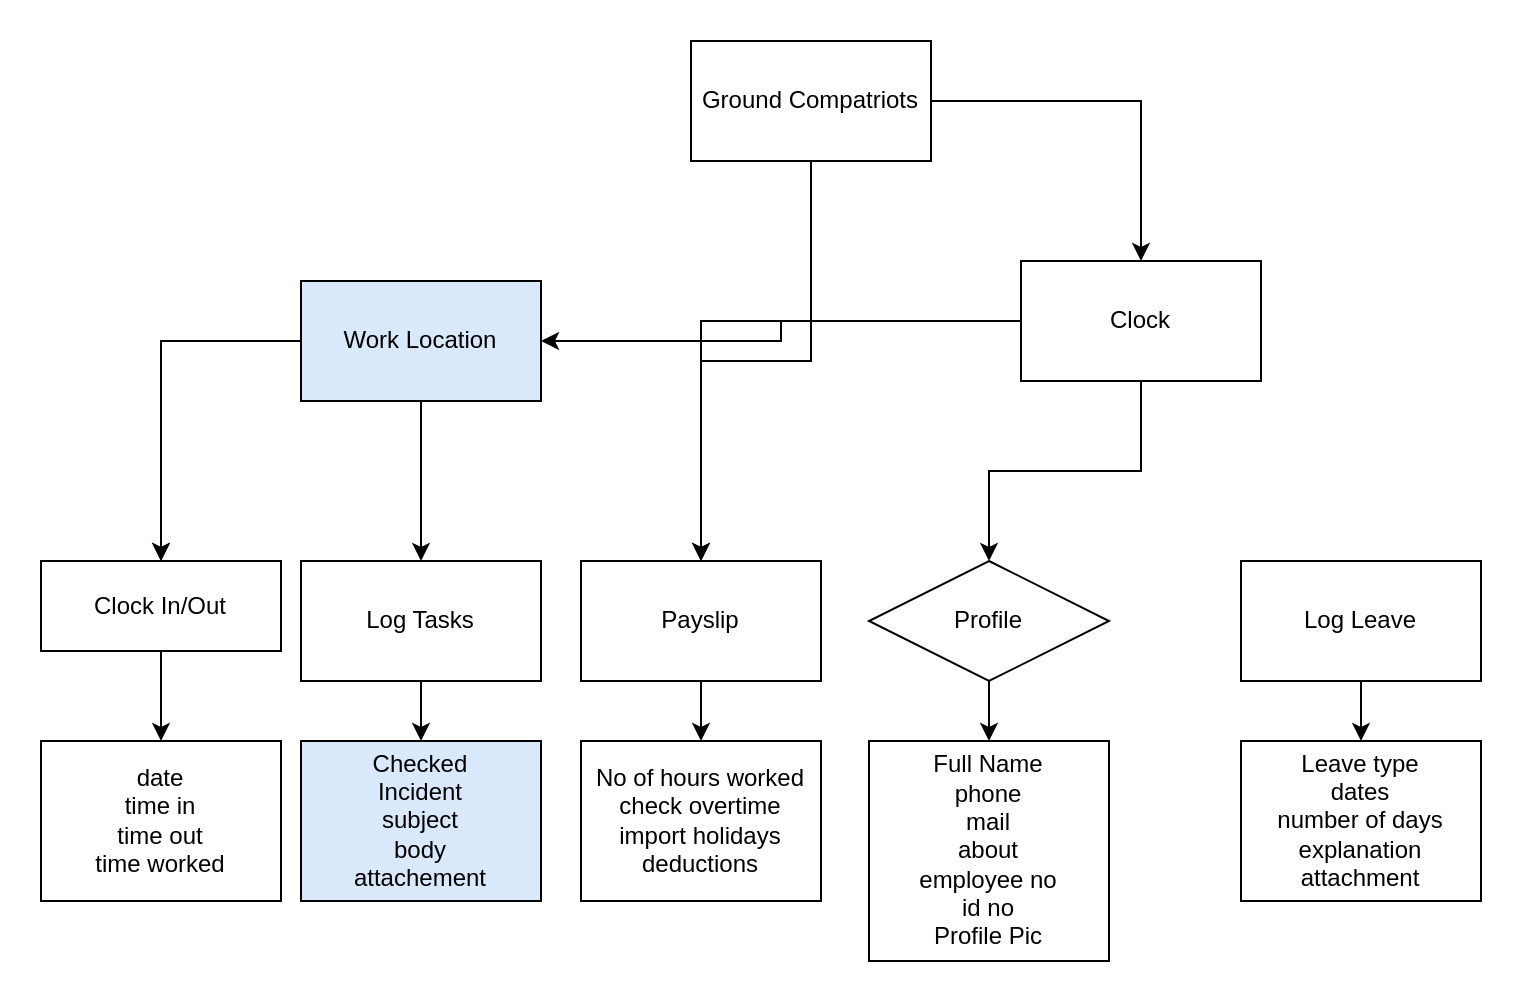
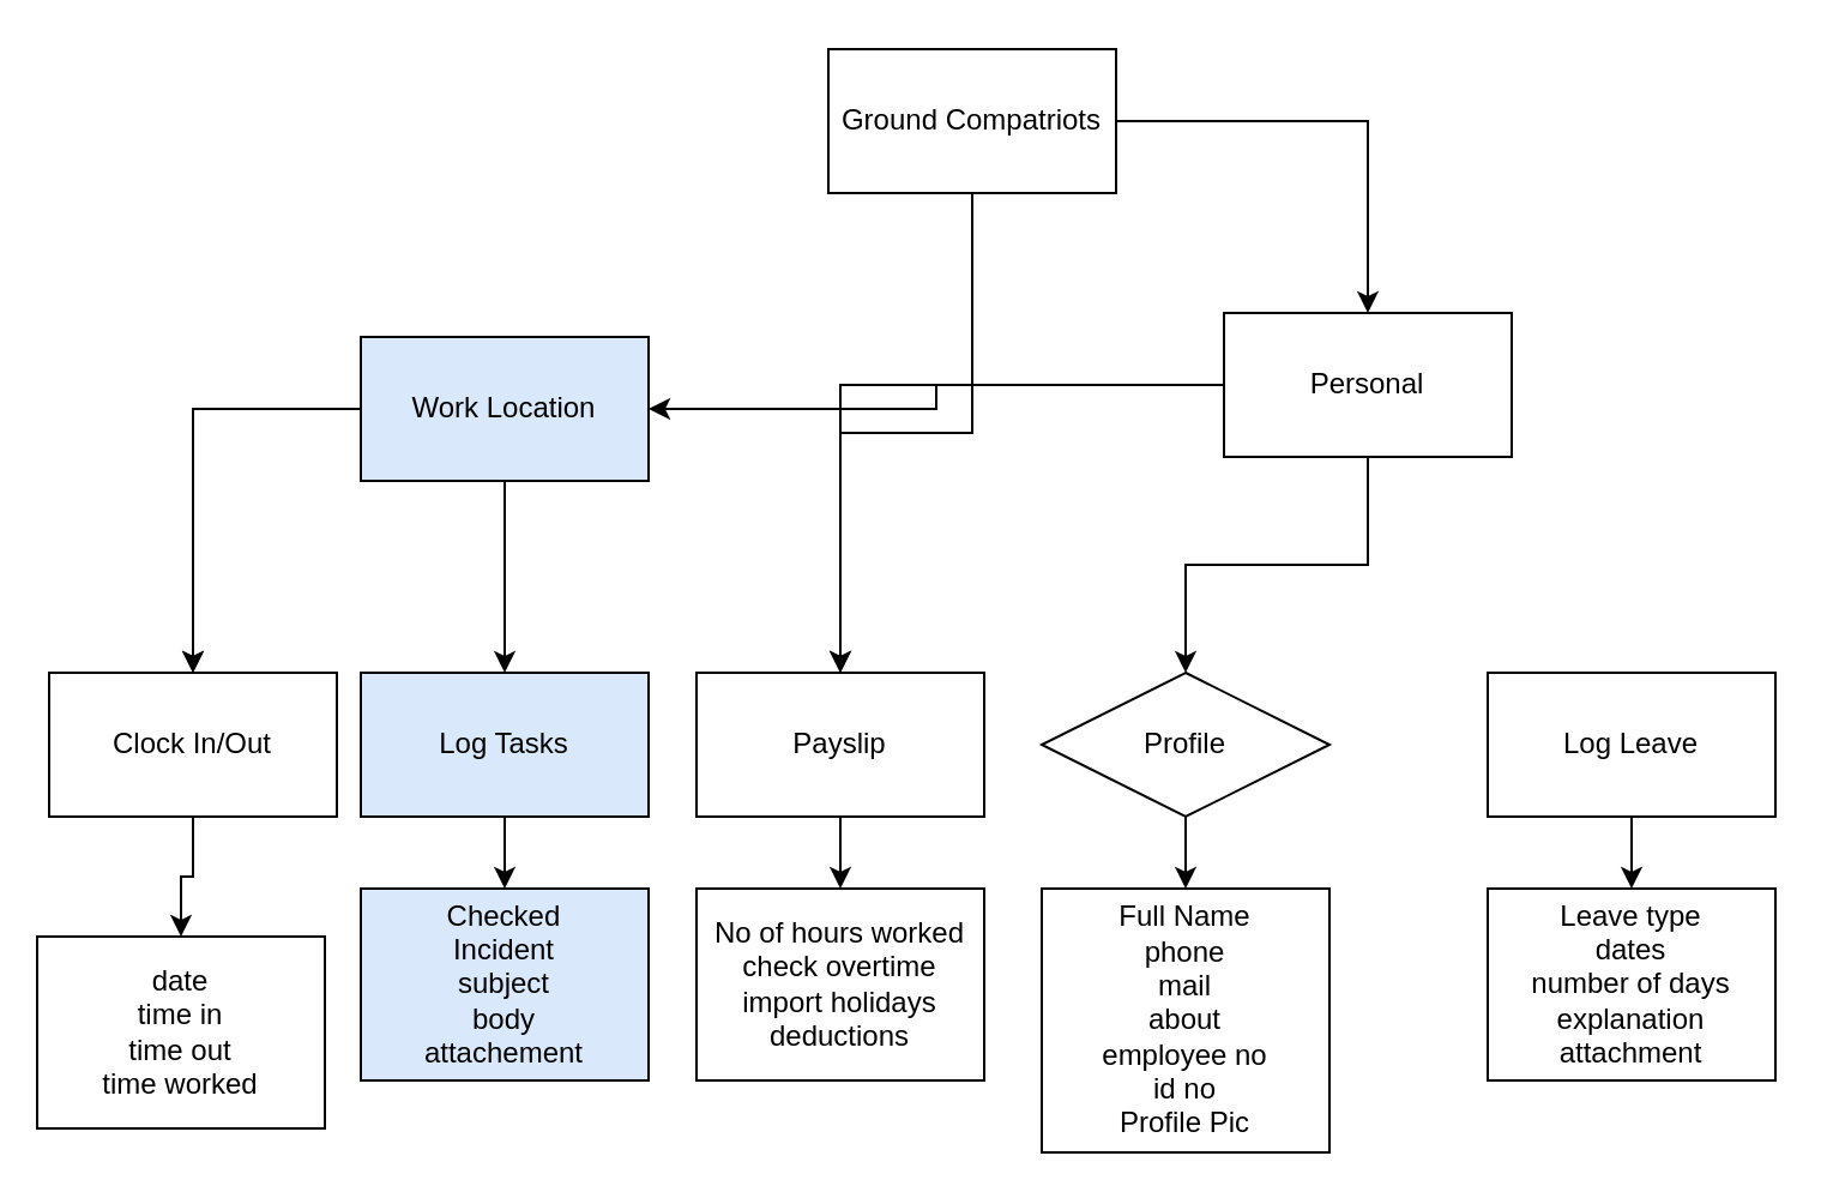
- <mxCell id="12" value="Clock" style="whiteSpace=wrap;html=1;rounded=0;" parent="1" vertex="1"><mxGeometry x="510" y="130" width="120" height="60" as="geometry" /></mxCell>
+ <mxCell id="12" value="Personal" style="whiteSpace=wrap;html=1;rounded=0;" parent="1" vertex="1"><mxGeometry x="510" y="130" width="120" height="60" as="geometry" /></mxCell>
- <mxCell id="14" value="Clock In/Out" style="whiteSpace=wrap;html=1;rounded=0;" parent="1" vertex="1"><mxGeometry x="20" y="280" width="120" height="45" as="geometry" /></mxCell>
+ <mxCell id="14" value="Clock In/Out" style="whiteSpace=wrap;html=1;rounded=0;" parent="1" vertex="1"><mxGeometry x="20" y="280" width="120" height="60" as="geometry" /></mxCell>
- <mxCell id="16" value="Log Tasks" style="whiteSpace=wrap;html=1;rounded=0;" parent="1" vertex="1"><mxGeometry x="150" y="280" width="120" height="60" as="geometry" /></mxCell>
+ <mxCell id="16" value="Log Tasks" style="whiteSpace=wrap;html=1;rounded=0;fillColor=#dae8fc;" parent="1" vertex="1"><mxGeometry x="150" y="280" width="120" height="60" as="geometry" /></mxCell>
- <mxCell id="23" value="date&lt;br&gt;time in&lt;br&gt;time out&lt;br&gt;time worked" style="whiteSpace=wrap;html=1;rounded=0;" parent="1" vertex="1"><mxGeometry x="20" y="370" width="120" height="80" as="geometry" /></mxCell>
+ <mxCell id="23" value="date&lt;br&gt;time in&lt;br&gt;time out&lt;br&gt;time worked" style="whiteSpace=wrap;html=1;rounded=0;" parent="1" vertex="1"><mxGeometry x="15" y="390" width="120" height="80" as="geometry" /></mxCell>
